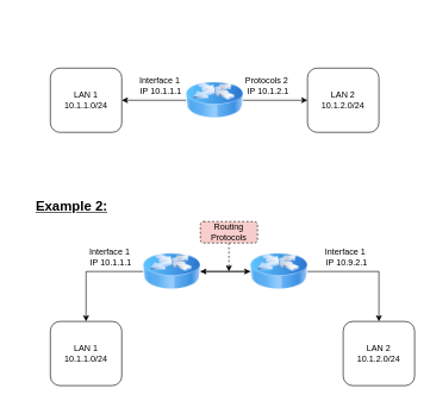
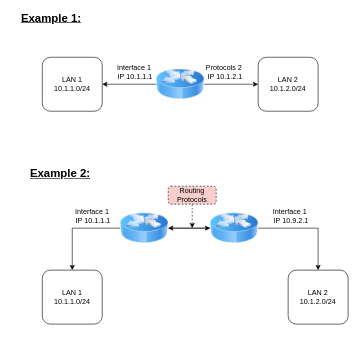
+ <mxCell id="21" value="&lt;font style=&quot;font-size: 19px&quot;&gt;&lt;b&gt;&lt;u&gt;Example 1:&lt;/u&gt;&lt;/b&gt;&lt;/font&gt;" style="text;html=1;strokeColor=none;fillColor=none;align=center;verticalAlign=middle;whiteSpace=wrap;rounded=0;dashed=1;" vertex="1" parent="1"><mxGeometry x="20" y="20" width="130" height="20" as="geometry" /></mxCell>
